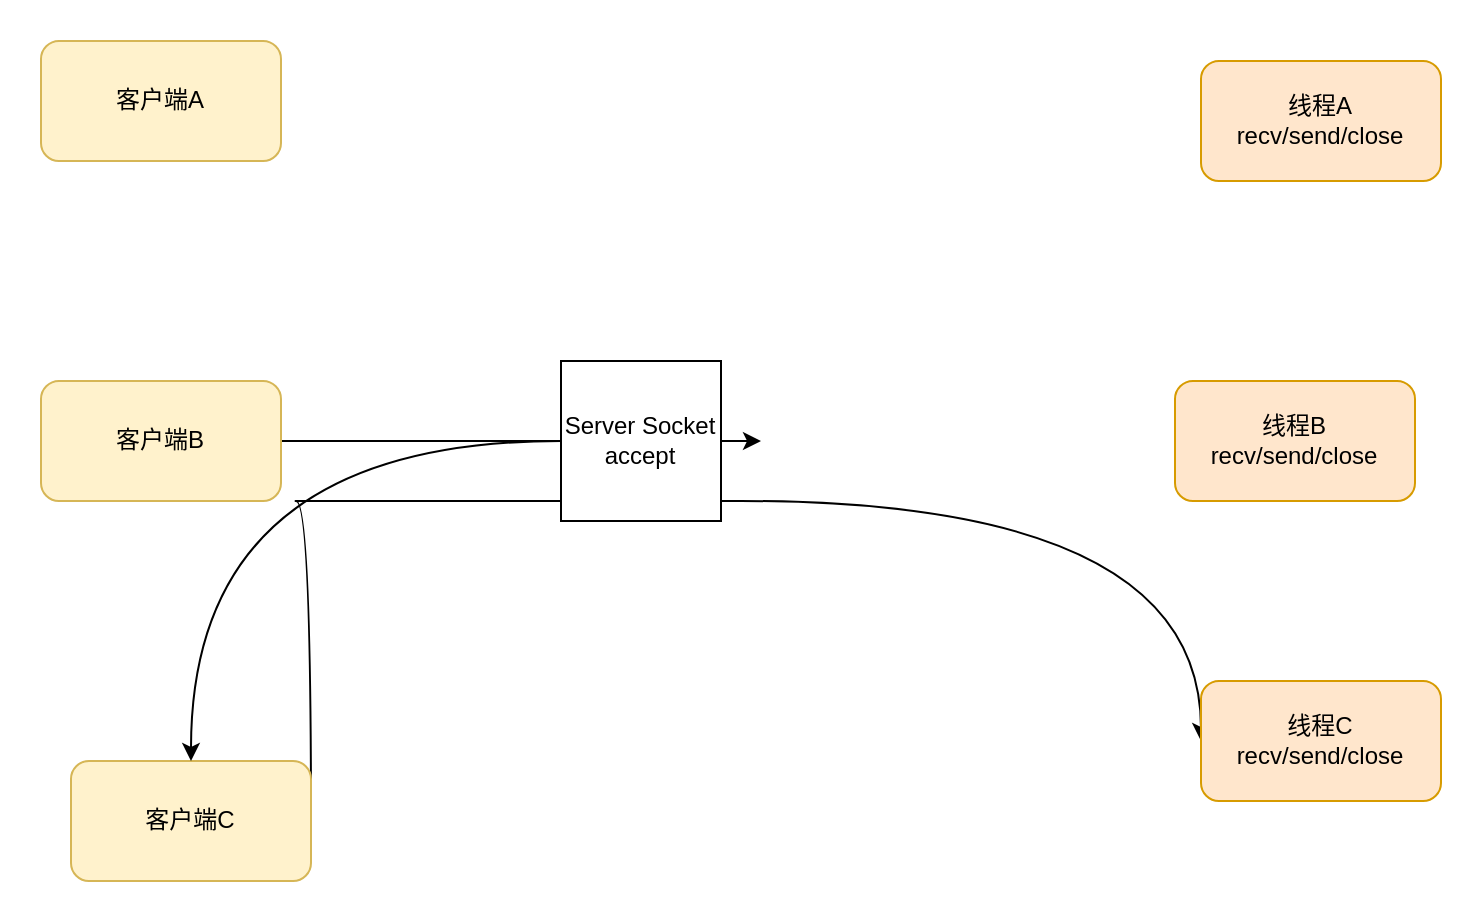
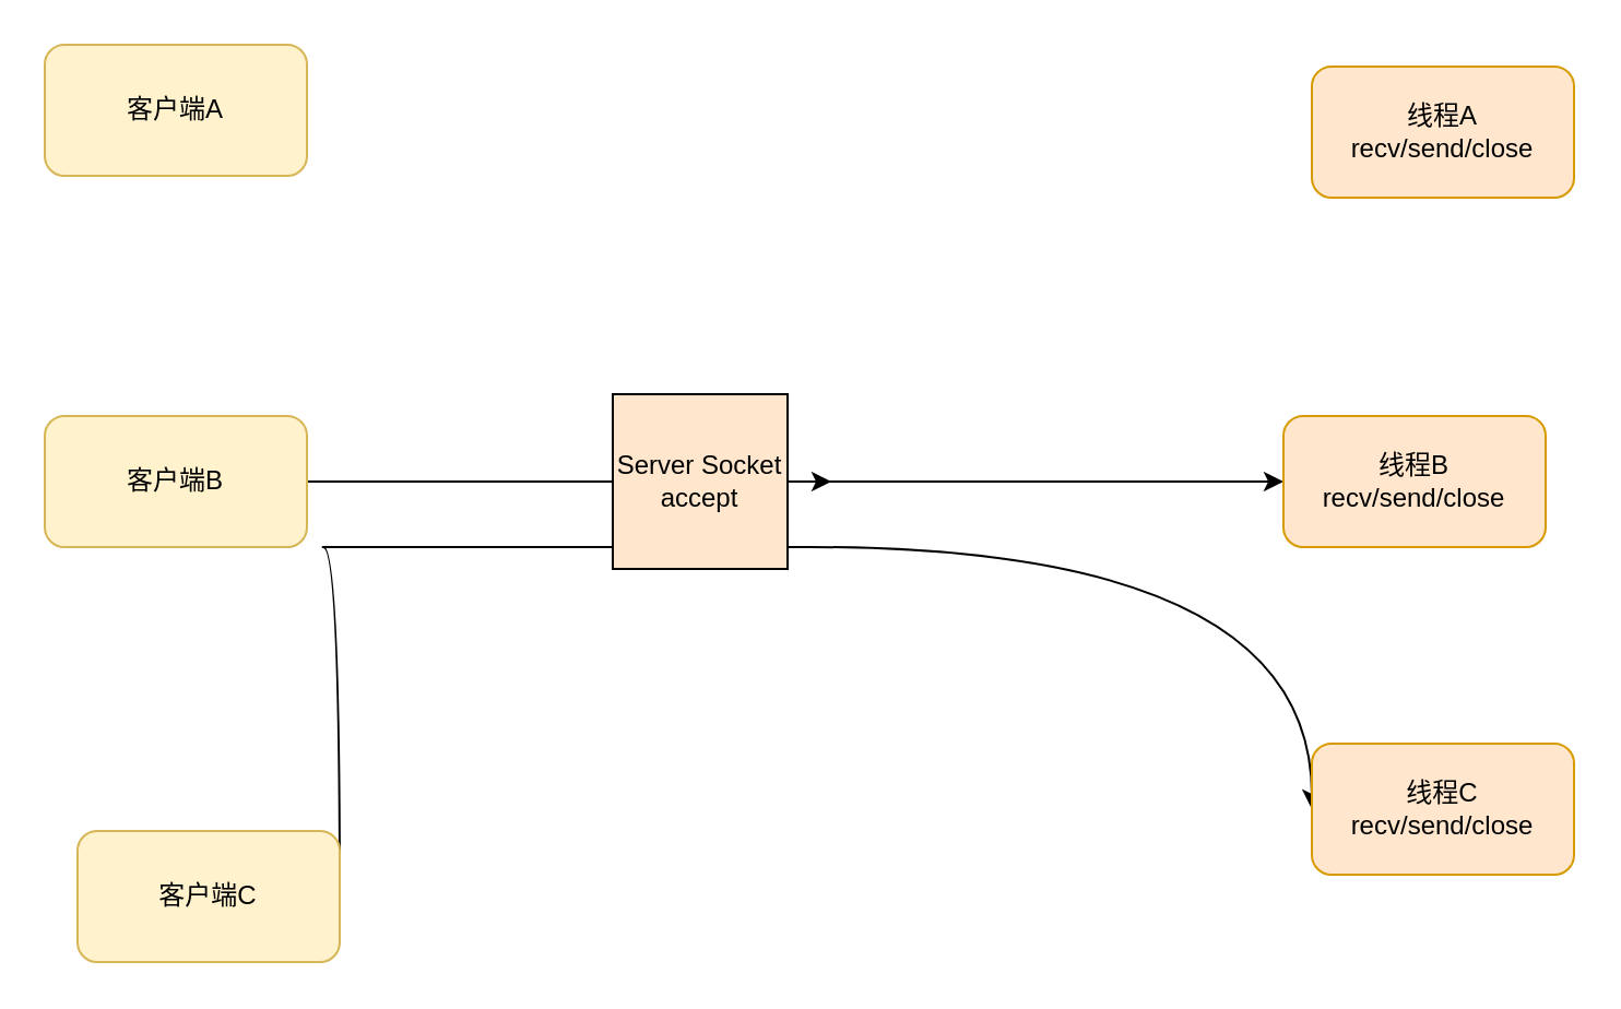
- <mxCell id="8" value="Server Socket accept" style="whiteSpace=wrap;html=1;aspect=fixed;" vertex="1" parent="1"><mxGeometry x="280" y="180" width="80" height="80" as="geometry" /></mxCell>
+ <mxCell id="8" value="Server Socket accept" style="whiteSpace=wrap;html=1;aspect=fixed;fillColor=#ffe6cc;" vertex="1" parent="1"><mxGeometry x="280" y="180" width="80" height="80" as="geometry" /></mxCell>
- <mxCell id="7" style="edgeStyle=orthogonalEdgeStyle;curved=1;rounded=0;orthogonalLoop=1;jettySize=auto;html=1;" edge="1" parent="1" source="8" target="6"><mxGeometry relative="1" as="geometry" /></mxCell>
+ <mxCell id="7" style="edgeStyle=orthogonalEdgeStyle;curved=1;rounded=0;orthogonalLoop=1;jettySize=auto;html=1;entryX=0;entryY=0.5;entryDx=0;entryDy=0;" edge="1" parent="1" source="8" target="10"><mxGeometry relative="1" as="geometry" /></mxCell>
